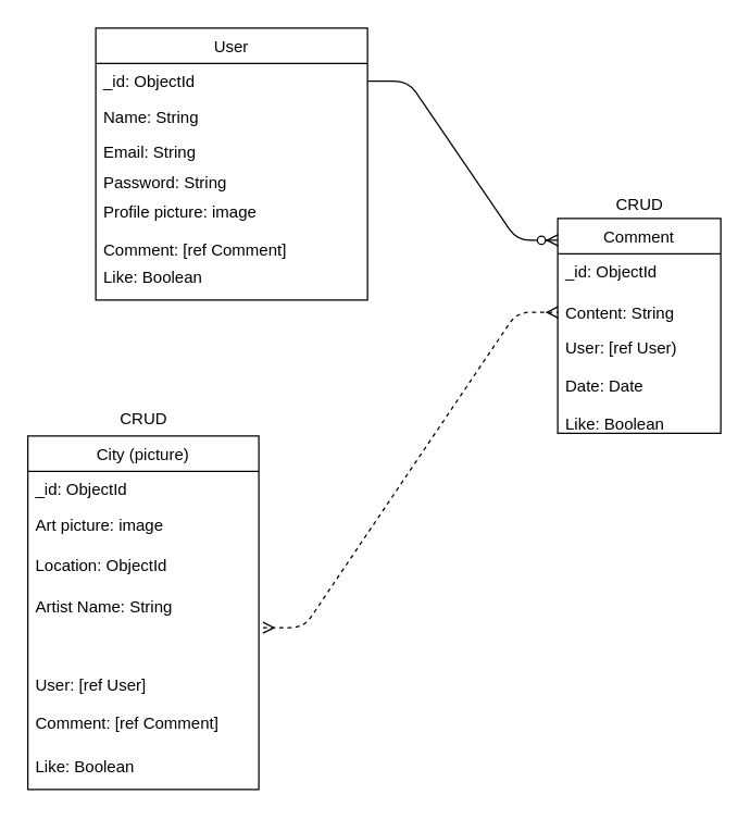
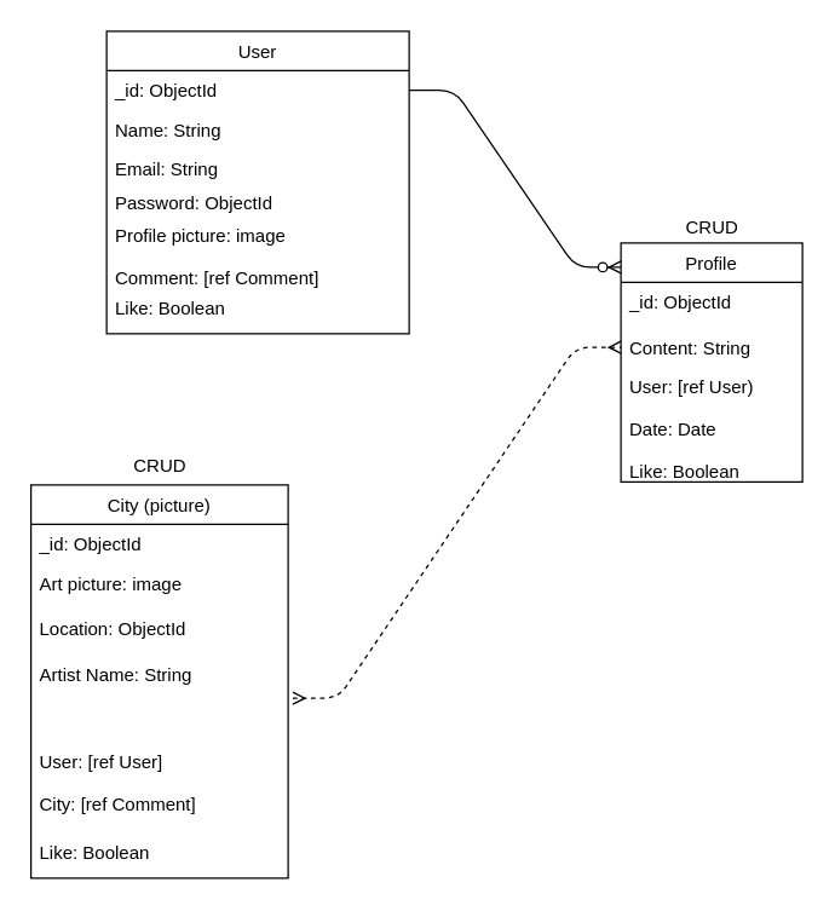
- <mxCell id="6" value="Password: String" style="text;strokeColor=none;fillColor=none;spacingLeft=4;spacingRight=4;overflow=hidden;rotatable=0;points=[[0,0.5],[1,0.5]];portConstraint=eastwest;fontSize=12;" parent="2" vertex="1"><mxGeometry y="100" width="200" height="22" as="geometry" /></mxCell>
+ <mxCell id="6" value="Password: ObjectId" style="text;strokeColor=none;fillColor=none;spacingLeft=4;spacingRight=4;overflow=hidden;rotatable=0;points=[[0,0.5],[1,0.5]];portConstraint=eastwest;fontSize=12;" parent="2" vertex="1"><mxGeometry y="100" width="200" height="22" as="geometry" /></mxCell>
- <mxCell id="17" value="Comment" style="swimlane;fontStyle=0;childLayout=stackLayout;horizontal=1;startSize=26;fillColor=none;horizontalStack=0;resizeParent=1;resizeParentMax=0;resizeLast=0;collapsible=1;marginBottom=0;" parent="1" vertex="1"><mxGeometry x="410" y="160" width="120" height="158" as="geometry" /></mxCell>
+ <mxCell id="17" value="Profile" style="swimlane;fontStyle=0;childLayout=stackLayout;horizontal=1;startSize=26;fillColor=none;horizontalStack=0;resizeParent=1;resizeParentMax=0;resizeLast=0;collapsible=1;marginBottom=0;" parent="1" vertex="1"><mxGeometry x="410" y="160" width="120" height="158" as="geometry" /></mxCell>
- <mxCell id="15" value="&#10;&#10;User: [ref User]&#10;&#10;Comment: [ref Comment]&#10;" style="text;strokeColor=none;fillColor=none;align=left;verticalAlign=top;spacingLeft=4;spacingRight=4;overflow=hidden;rotatable=0;points=[[0,0.5],[1,0.5]];portConstraint=eastwest;" parent="10" vertex="1"><mxGeometry y="142" width="170" height="88" as="geometry" /></mxCell>
+ <mxCell id="15" value="&#10;&#10;User: [ref User]&#10;&#10;City: [ref Comment]&#10;" style="text;strokeColor=none;fillColor=none;align=left;verticalAlign=top;spacingLeft=4;spacingRight=4;overflow=hidden;rotatable=0;points=[[0,0.5],[1,0.5]];portConstraint=eastwest;" parent="10" vertex="1"><mxGeometry y="142" width="170" height="88" as="geometry" /></mxCell>
